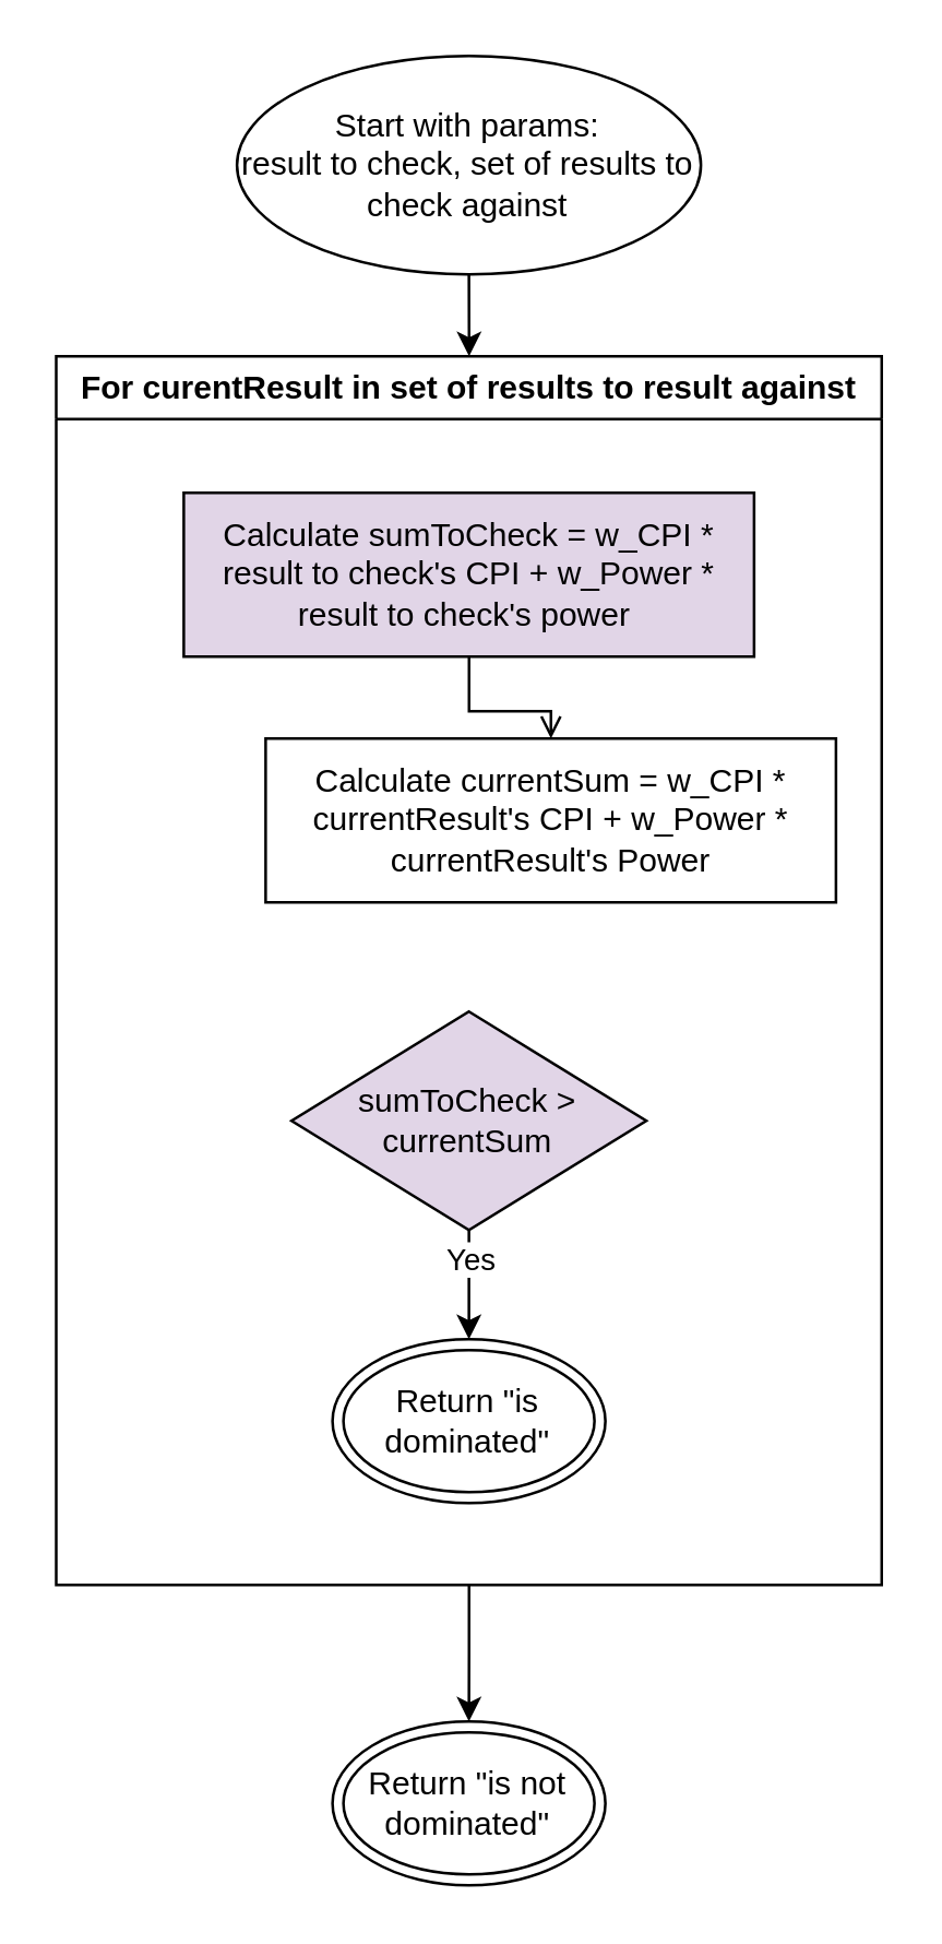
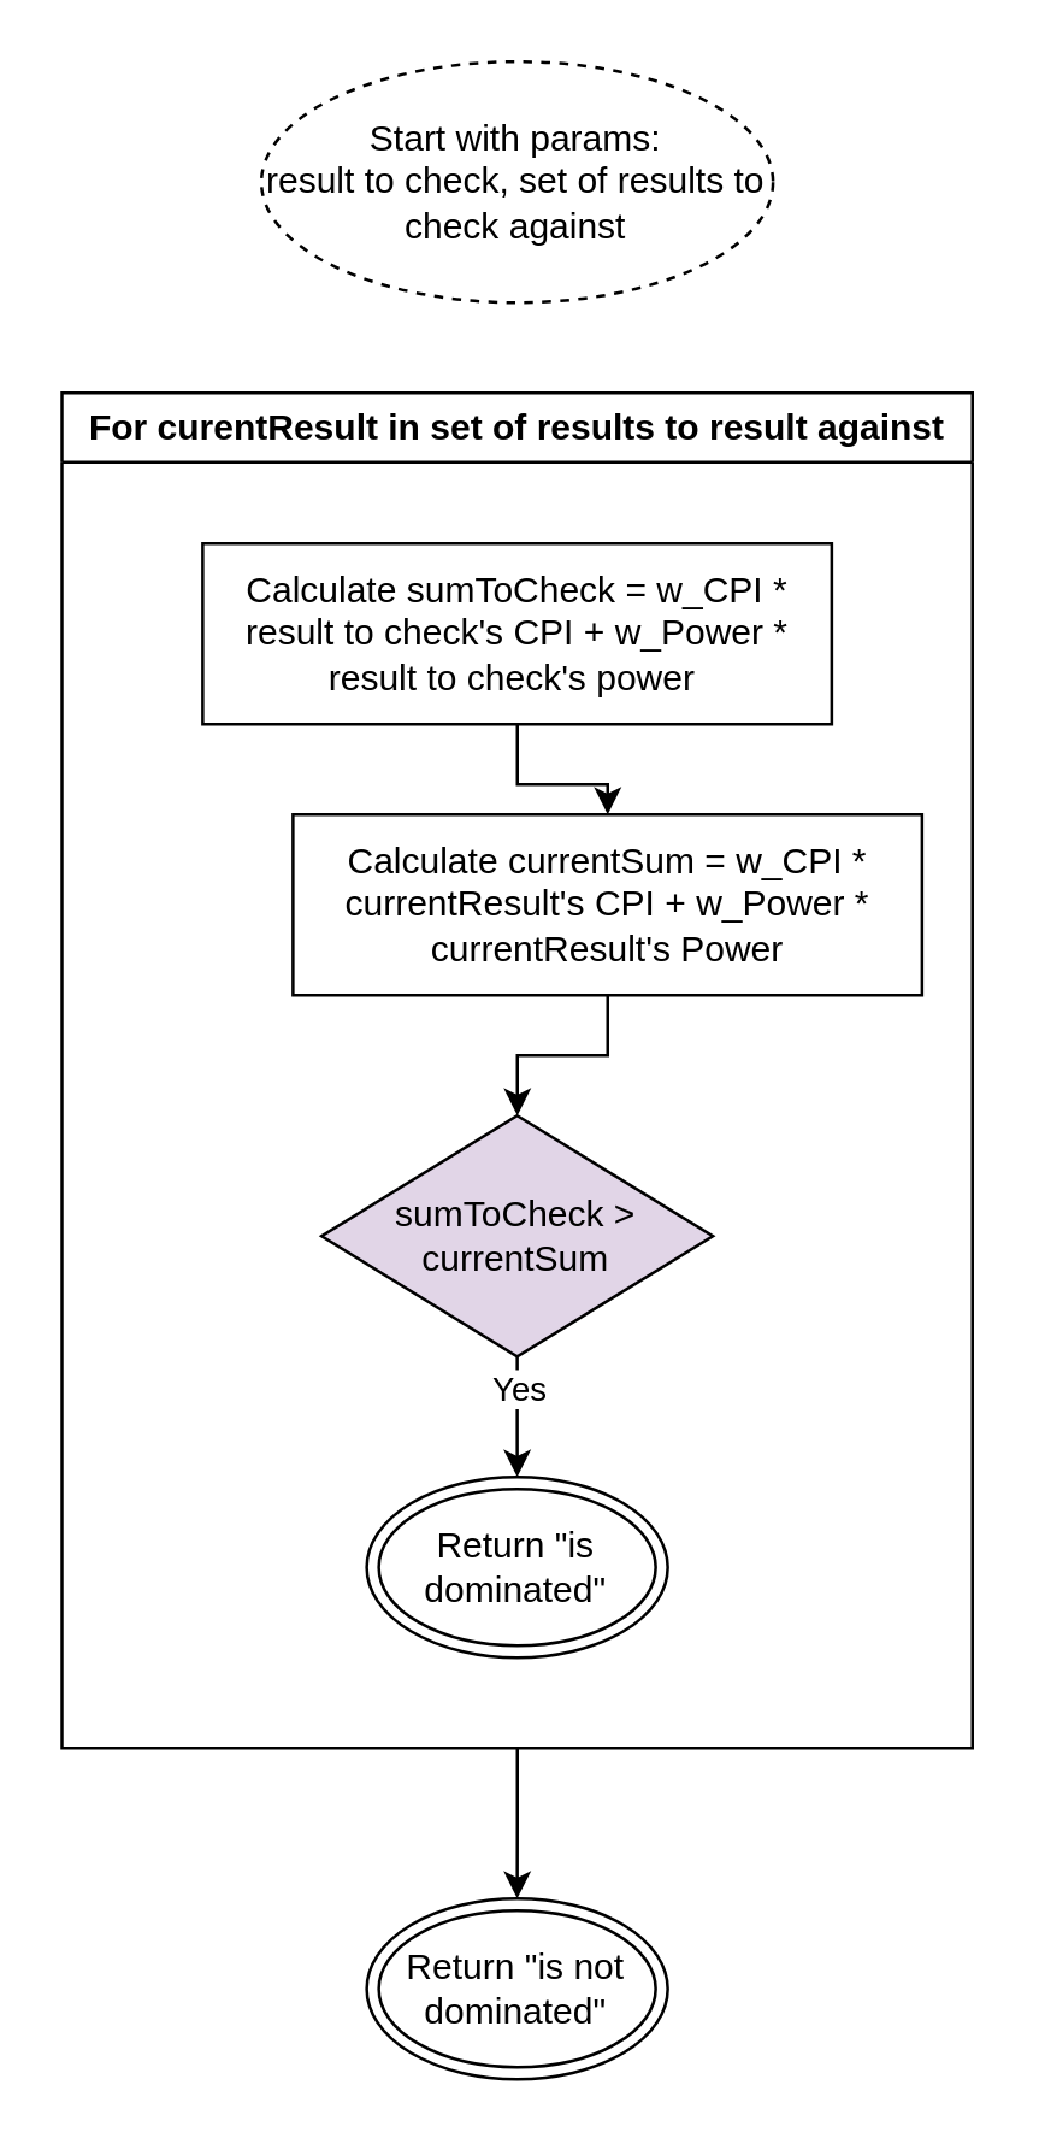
- <mxCell id="3" value="Start with params:&lt;br&gt;result to check, set of results to check against" style="ellipse;whiteSpace=wrap;html=1;" vertex="1" parent="1"><mxGeometry x="86.25" y="20" width="170" height="80" as="geometry" /></mxCell>
+ <mxCell id="3" value="Start with params:&lt;br&gt;result to check, set of results to check against" style="ellipse;whiteSpace=wrap;html=1;dashed=1;" vertex="1" parent="1"><mxGeometry x="86.25" y="20" width="170" height="80" as="geometry" /></mxCell>
- <mxCell id="2" style="edgeStyle=orthogonalEdgeStyle;rounded=0;orthogonalLoop=1;jettySize=auto;html=1;" edge="1" parent="1" source="3" target="5"><mxGeometry relative="1" as="geometry" /></mxCell>
- <mxCell id="8" value="Calculate sumToCheck = w_CPI * result to check's CPI + w_Power * result to check's power&amp;nbsp;" style="rounded=0;whiteSpace=wrap;html=1;fillColor=#e1d5e7;" vertex="1" parent="5"><mxGeometry x="46.75" y="50" width="209" height="60" as="geometry" /></mxCell>
+ <mxCell id="8" value="Calculate sumToCheck = w_CPI * result to check's CPI + w_Power * result to check's power&amp;nbsp;" style="rounded=0;whiteSpace=wrap;html=1;" vertex="1" parent="5"><mxGeometry x="46.75" y="50" width="209" height="60" as="geometry" /></mxCell>
- <mxCell id="7" value="" style="edgeStyle=orthogonalEdgeStyle;rounded=0;orthogonalLoop=1;jettySize=auto;html=1;endArrow=open;" edge="1" parent="5" source="8" target="10"><mxGeometry relative="1" as="geometry" /></mxCell>
+ <mxCell id="7" value="" style="edgeStyle=orthogonalEdgeStyle;rounded=0;orthogonalLoop=1;jettySize=auto;html=1;" edge="1" parent="5" source="8" target="10"><mxGeometry relative="1" as="geometry" /></mxCell>
+ <mxCell id="9" value="" style="edgeStyle=orthogonalEdgeStyle;rounded=0;orthogonalLoop=1;jettySize=auto;html=1;" edge="1" parent="5" source="10" target="13"><mxGeometry relative="1" as="geometry" /></mxCell>
